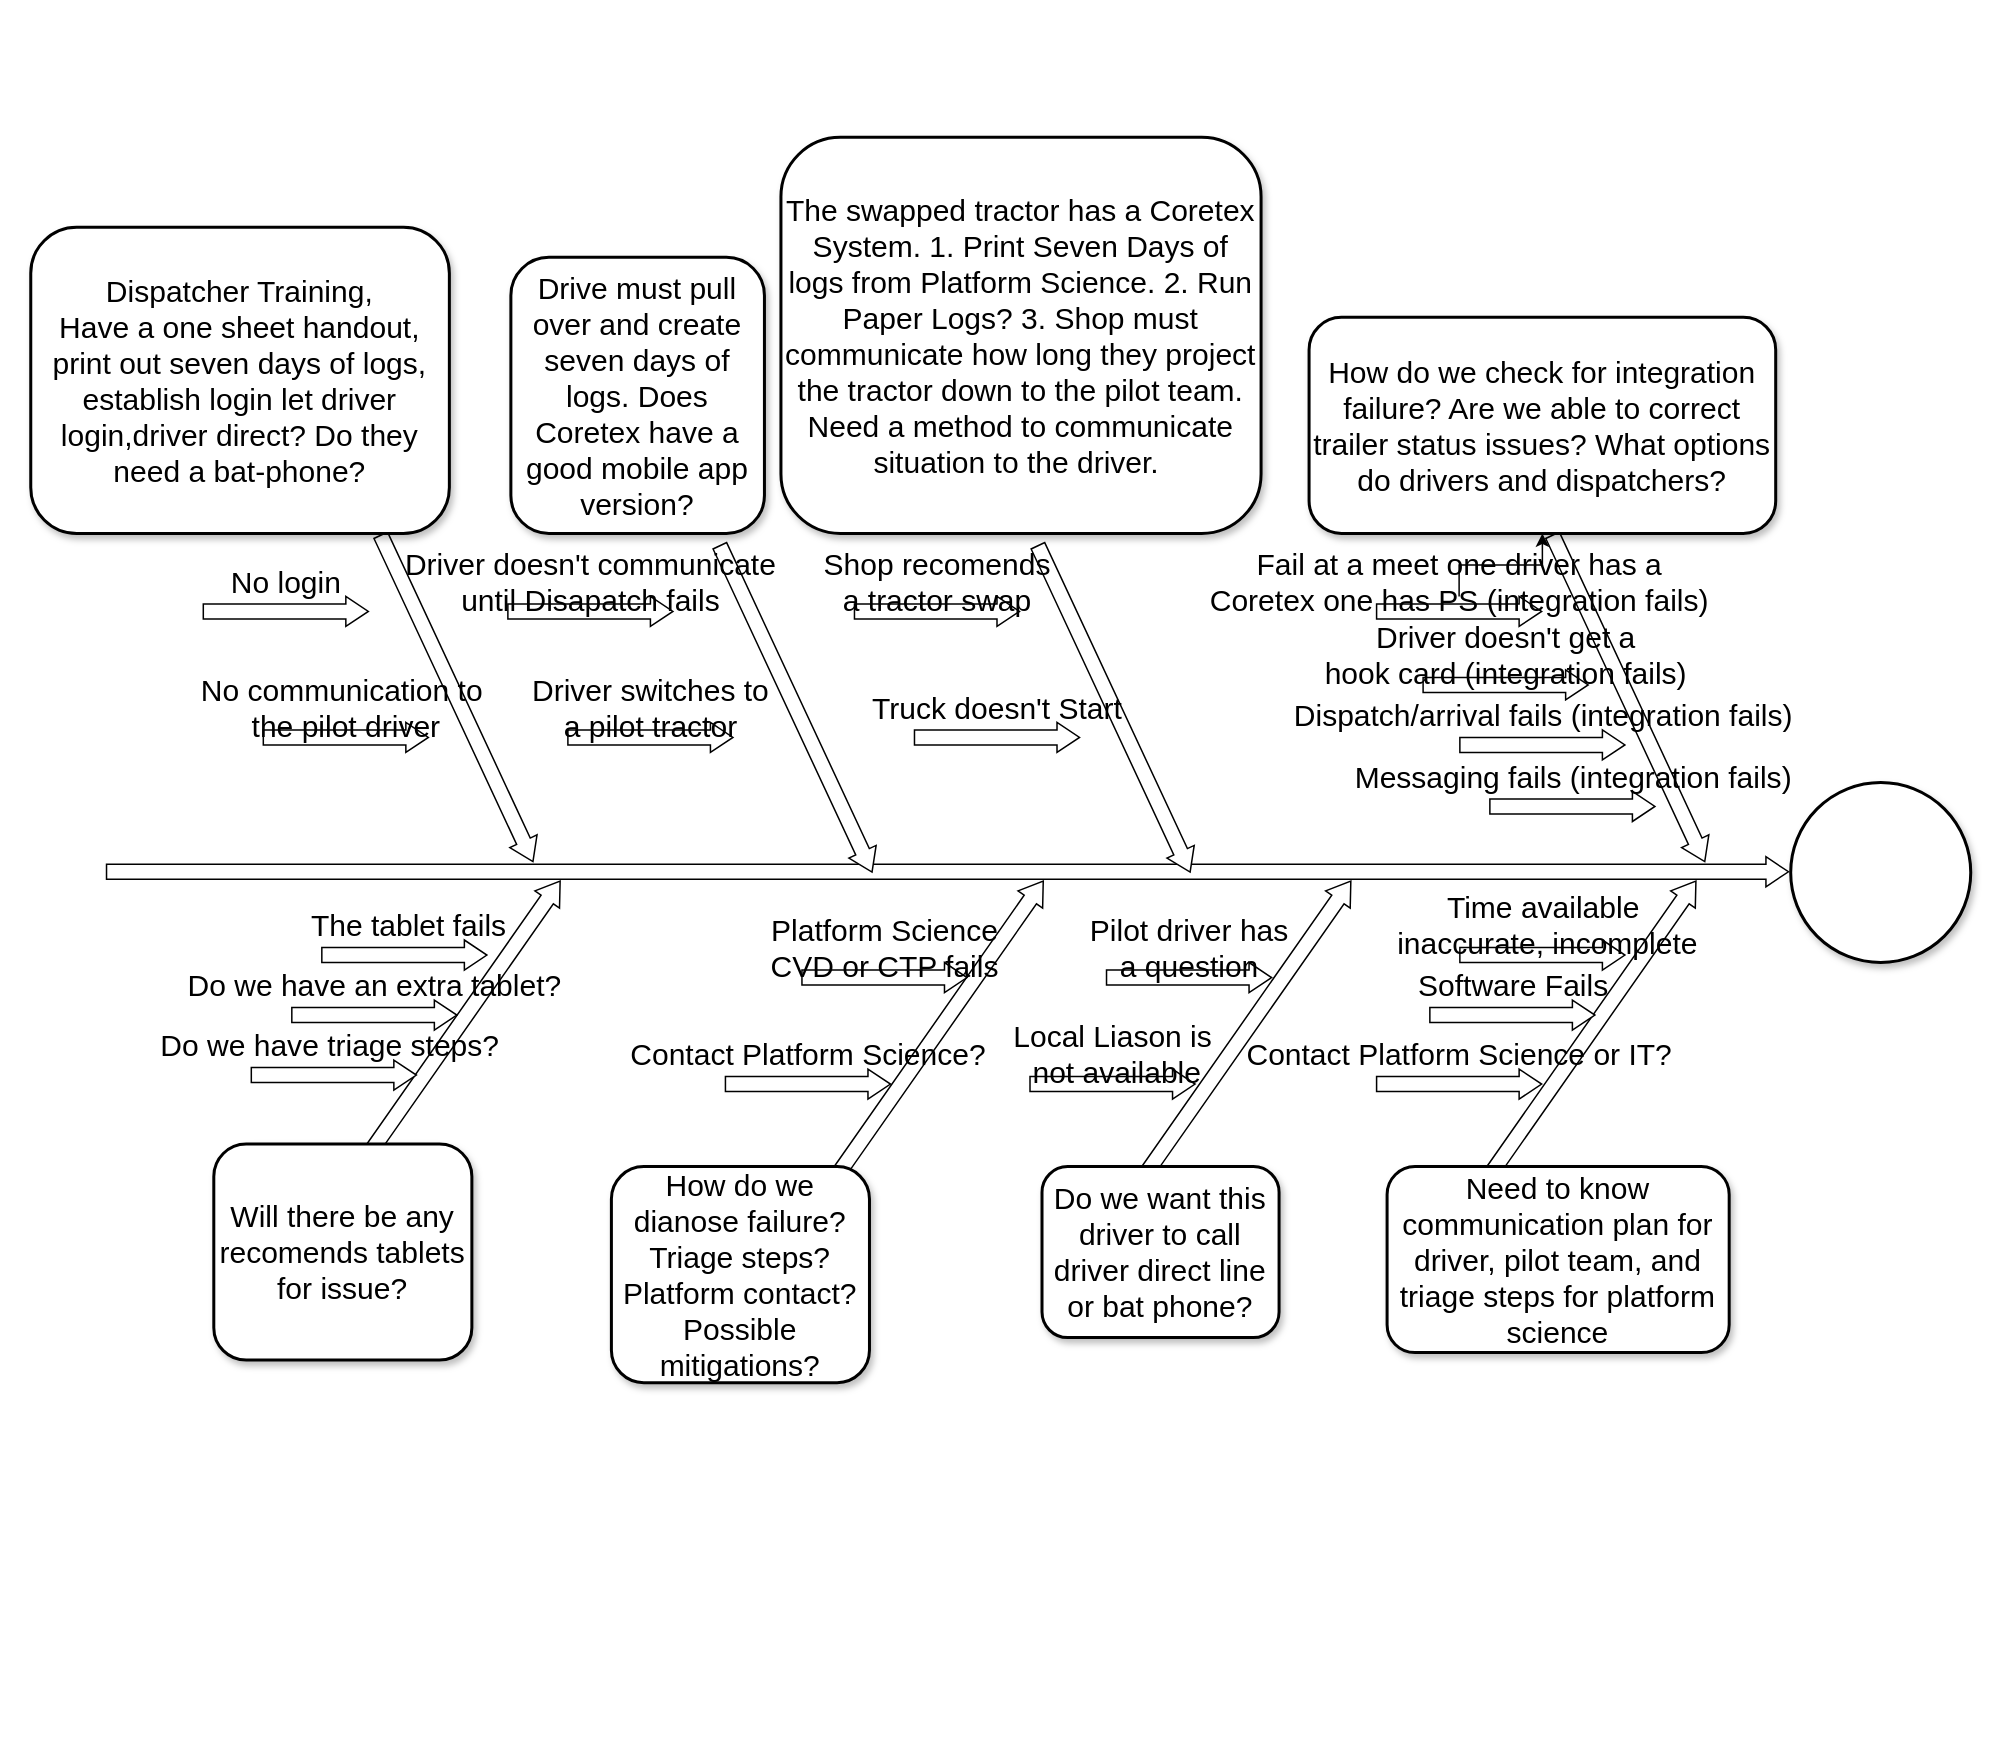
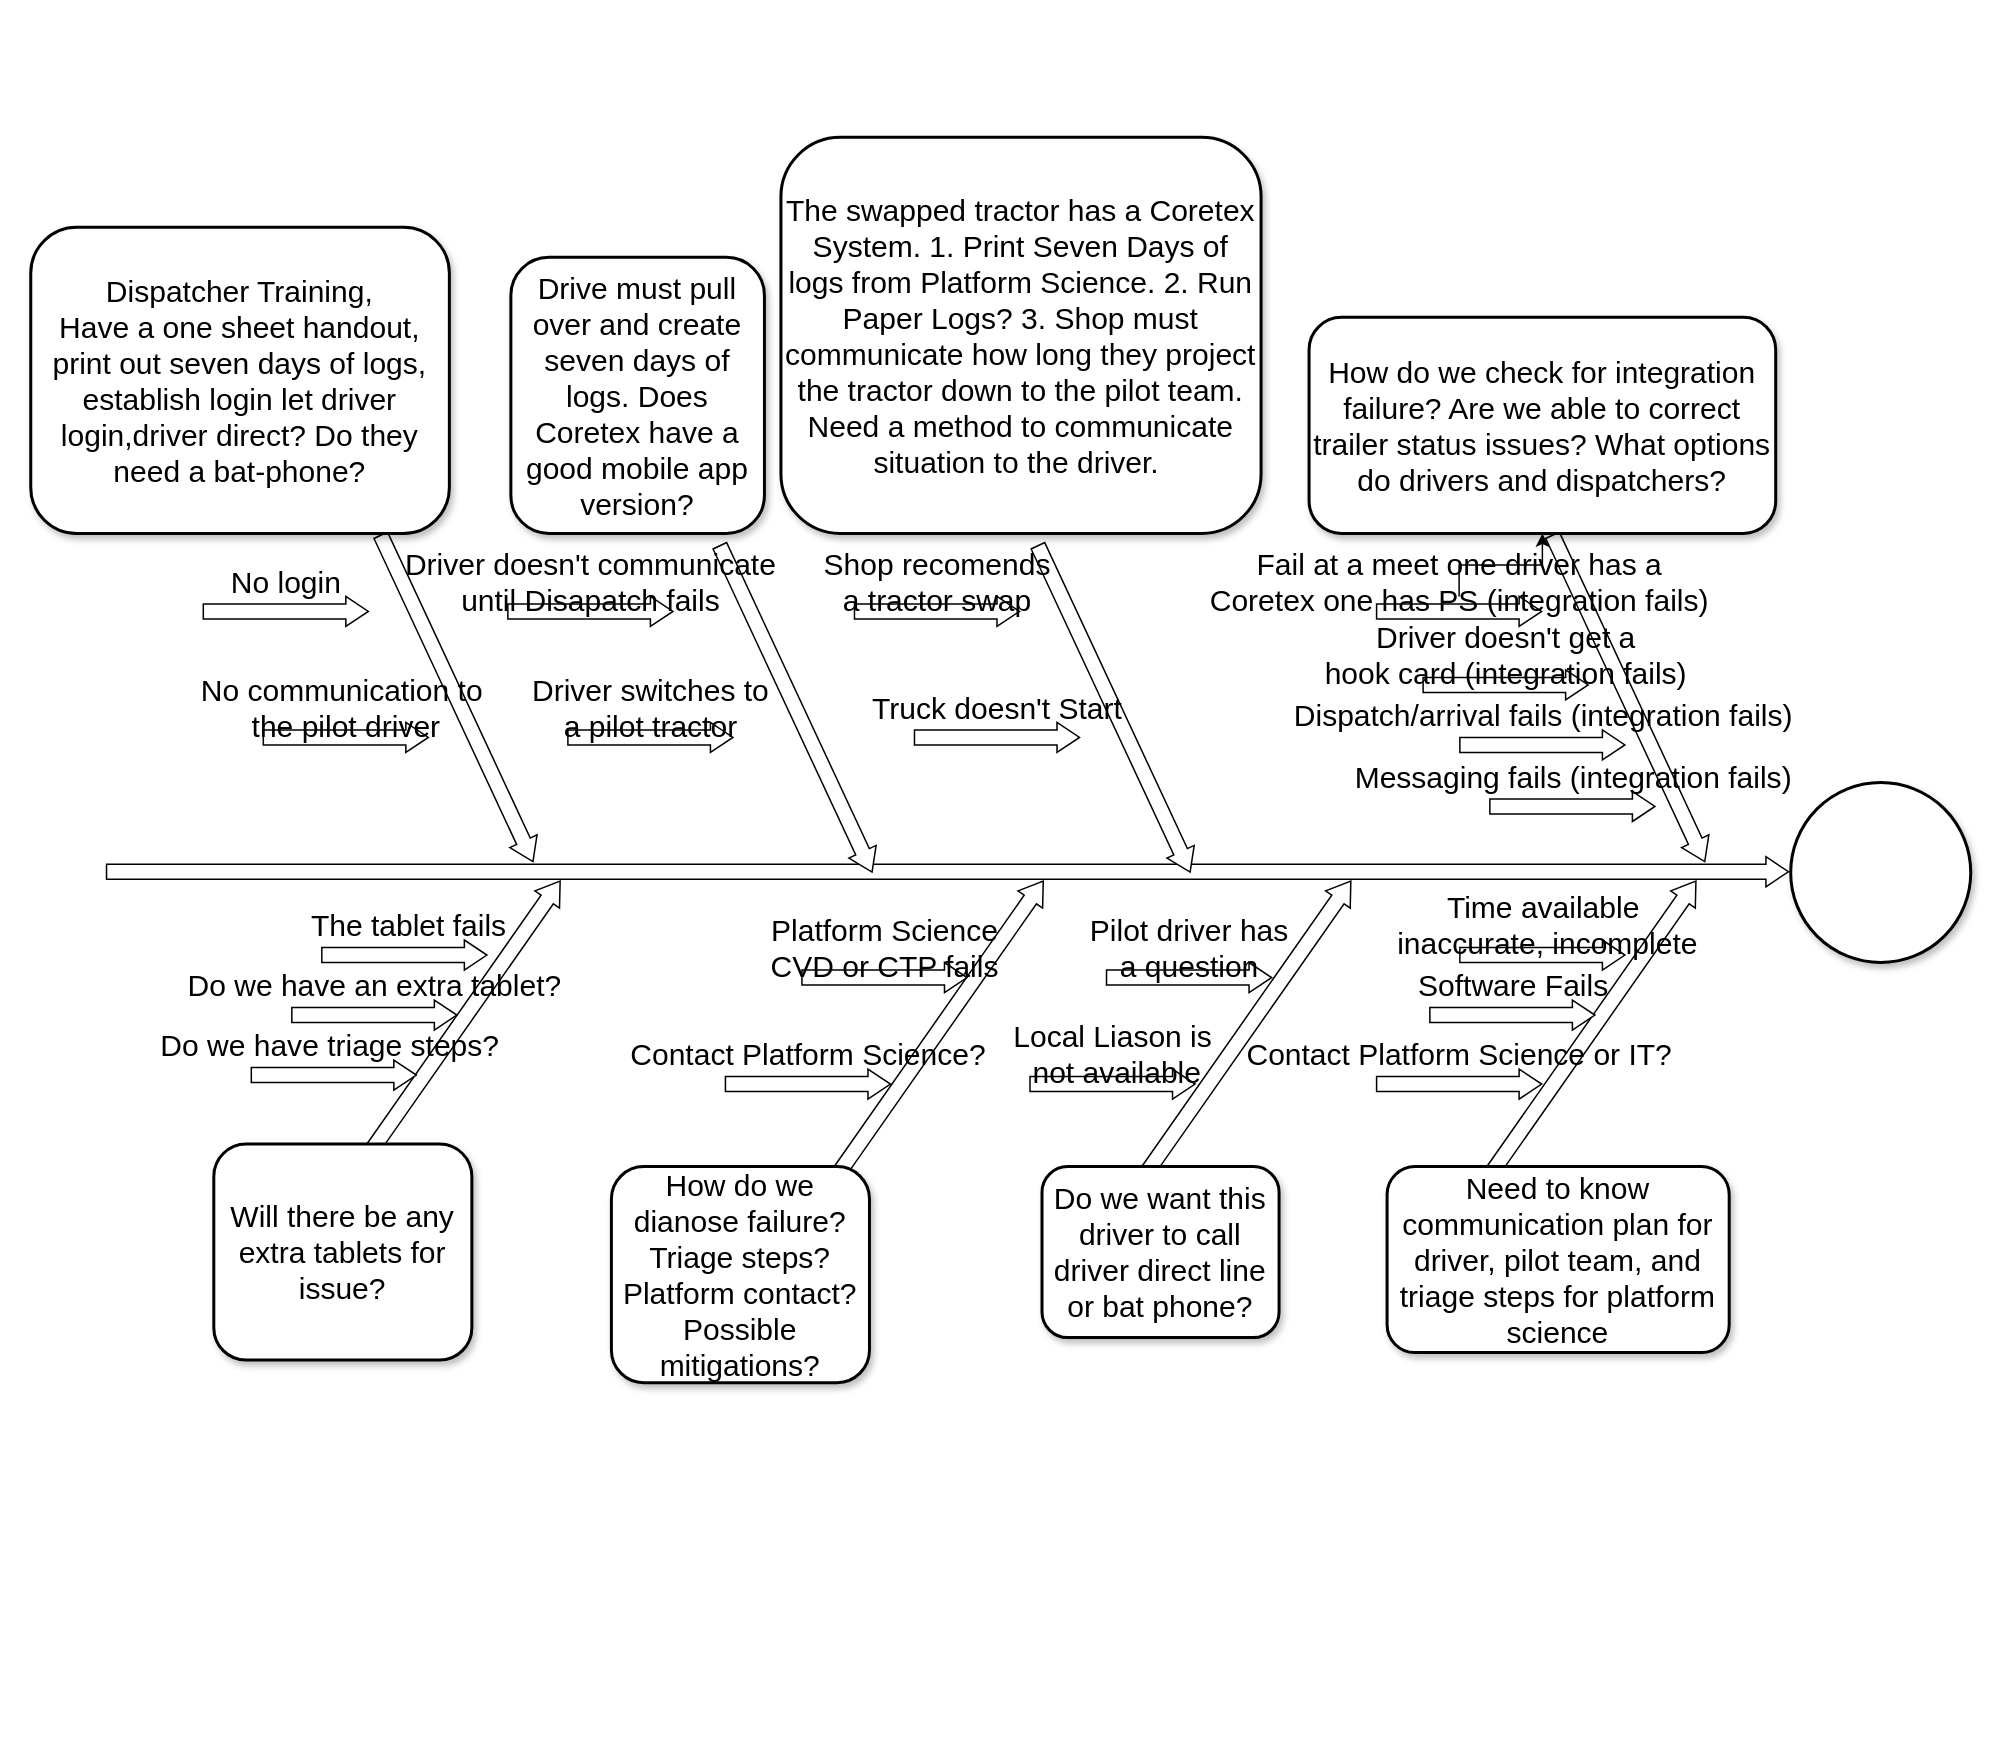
- <mxCell id="30" value="Will there be any recomends tablets for issue?" style="rounded=1;whiteSpace=wrap;html=1;shadow=1;strokeWidth=2;fontSize=20;" vertex="1" parent="1"><mxGeometry x="142" y="762" width="172" height="144" as="geometry" /></mxCell>
+ <mxCell id="30" value="Will there be any extra tablets for issue?" style="rounded=1;whiteSpace=wrap;html=1;shadow=1;strokeWidth=2;fontSize=20;" vertex="1" parent="1"><mxGeometry x="142" y="762" width="172" height="144" as="geometry" /></mxCell>
